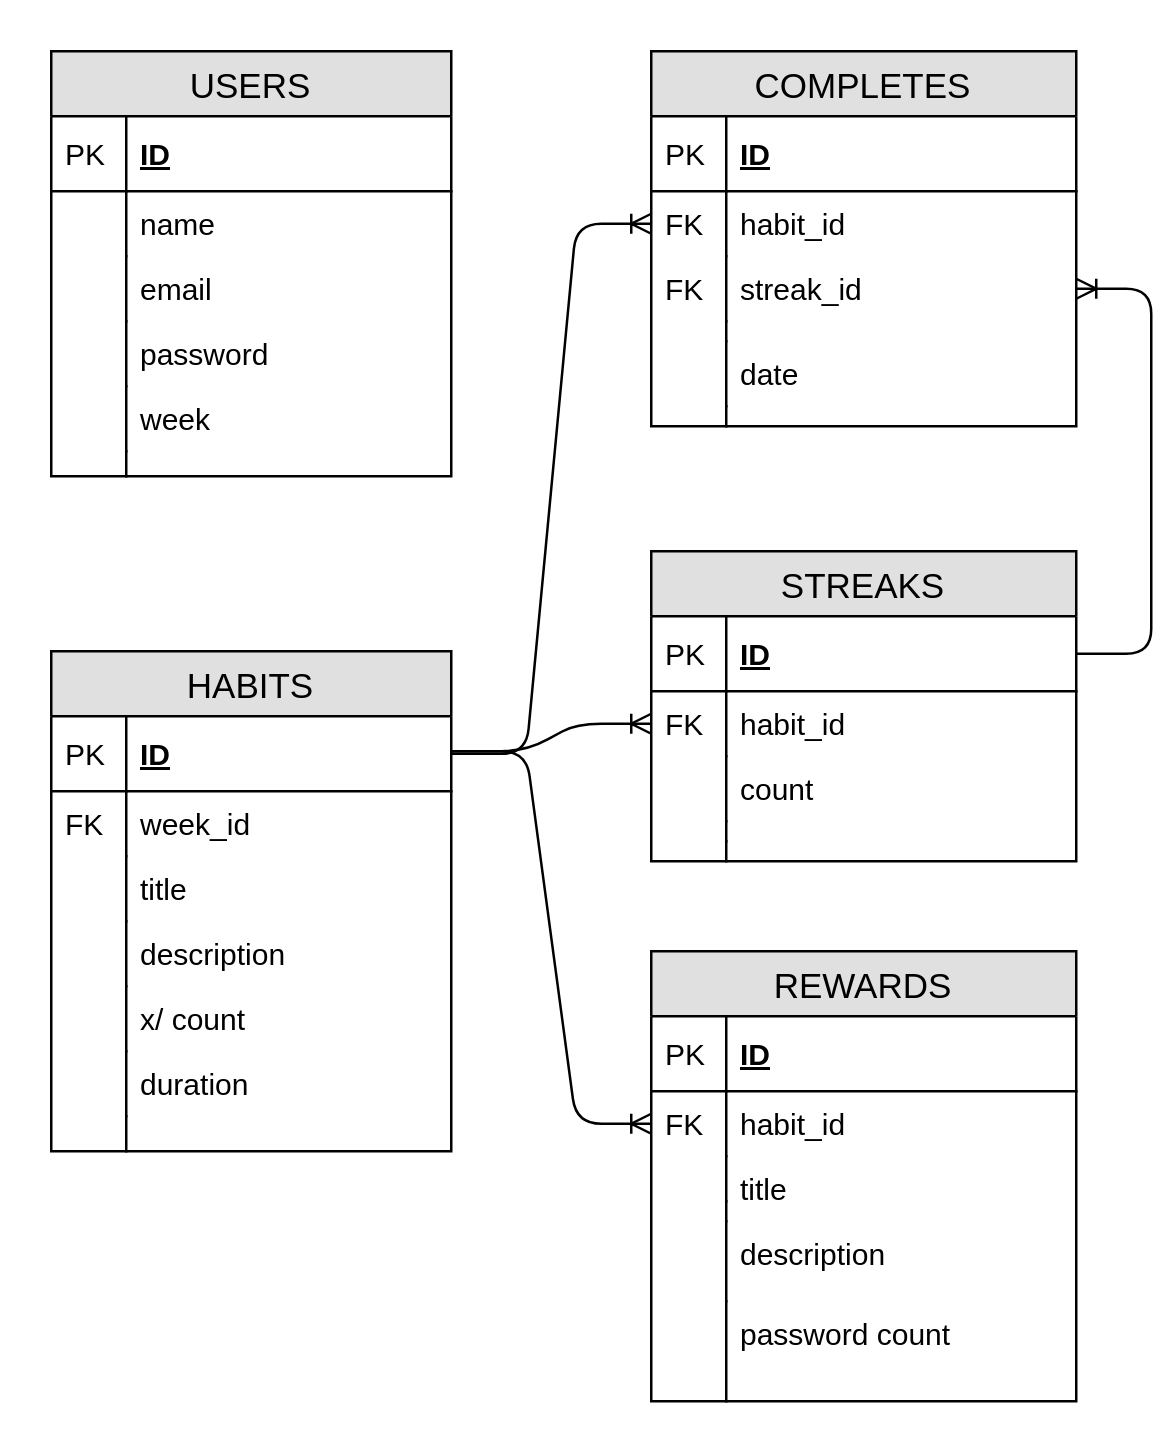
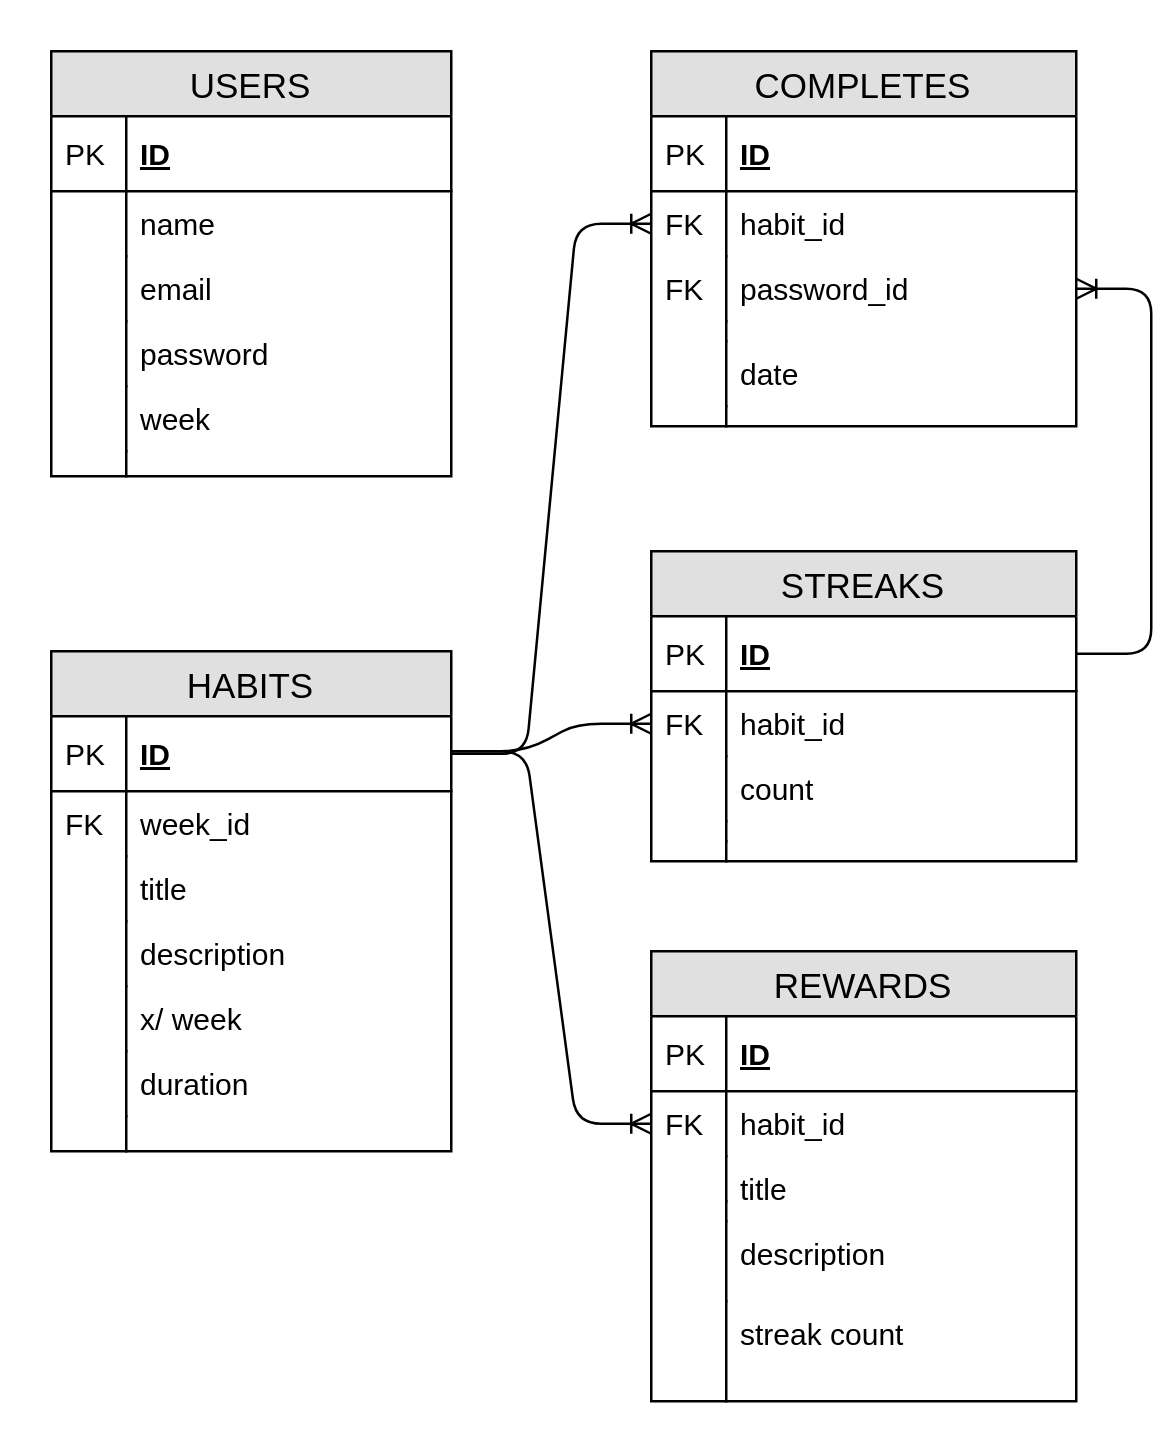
- <mxCell id="35" value="streak_id" style="shape=partialRectangle;top=0;left=0;right=0;bottom=0;align=left;verticalAlign=top;fillColor=none;spacingLeft=34;spacingRight=4;overflow=hidden;rotatable=0;points=[[0,0.5],[1,0.5]];portConstraint=eastwest;dropTarget=0;fontSize=12;" vertex="1" parent="30"><mxGeometry y="82" width="170" height="26" as="geometry" /></mxCell>
+ <mxCell id="35" value="password_id" style="shape=partialRectangle;top=0;left=0;right=0;bottom=0;align=left;verticalAlign=top;fillColor=none;spacingLeft=34;spacingRight=4;overflow=hidden;rotatable=0;points=[[0,0.5],[1,0.5]];portConstraint=eastwest;dropTarget=0;fontSize=12;" vertex="1" parent="30"><mxGeometry y="82" width="170" height="26" as="geometry" /></mxCell>
- <mxCell id="11" value="x/ count" style="shape=partialRectangle;top=0;left=0;right=0;bottom=0;align=left;verticalAlign=top;fillColor=none;spacingLeft=34;spacingRight=4;overflow=hidden;rotatable=0;points=[[0,0.5],[1,0.5]];portConstraint=eastwest;dropTarget=0;fontSize=12;" vertex="1" parent="2"><mxGeometry y="134" width="160" height="26" as="geometry" /></mxCell>
+ <mxCell id="11" value="x/ week" style="shape=partialRectangle;top=0;left=0;right=0;bottom=0;align=left;verticalAlign=top;fillColor=none;spacingLeft=34;spacingRight=4;overflow=hidden;rotatable=0;points=[[0,0.5],[1,0.5]];portConstraint=eastwest;dropTarget=0;fontSize=12;" vertex="1" parent="2"><mxGeometry y="134" width="160" height="26" as="geometry" /></mxCell>
- <mxCell id="67" value="password count" style="shape=partialRectangle;top=0;left=0;right=0;bottom=0;align=left;verticalAlign=top;fillColor=none;spacingLeft=34;spacingRight=4;overflow=hidden;rotatable=0;points=[[0,0.5],[1,0.5]];portConstraint=eastwest;dropTarget=0;fontSize=12;" vertex="1" parent="56"><mxGeometry y="140" width="170" height="40" as="geometry" /></mxCell>
+ <mxCell id="67" value="streak count" style="shape=partialRectangle;top=0;left=0;right=0;bottom=0;align=left;verticalAlign=top;fillColor=none;spacingLeft=34;spacingRight=4;overflow=hidden;rotatable=0;points=[[0,0.5],[1,0.5]];portConstraint=eastwest;dropTarget=0;fontSize=12;" vertex="1" parent="56"><mxGeometry y="140" width="170" height="40" as="geometry" /></mxCell>
